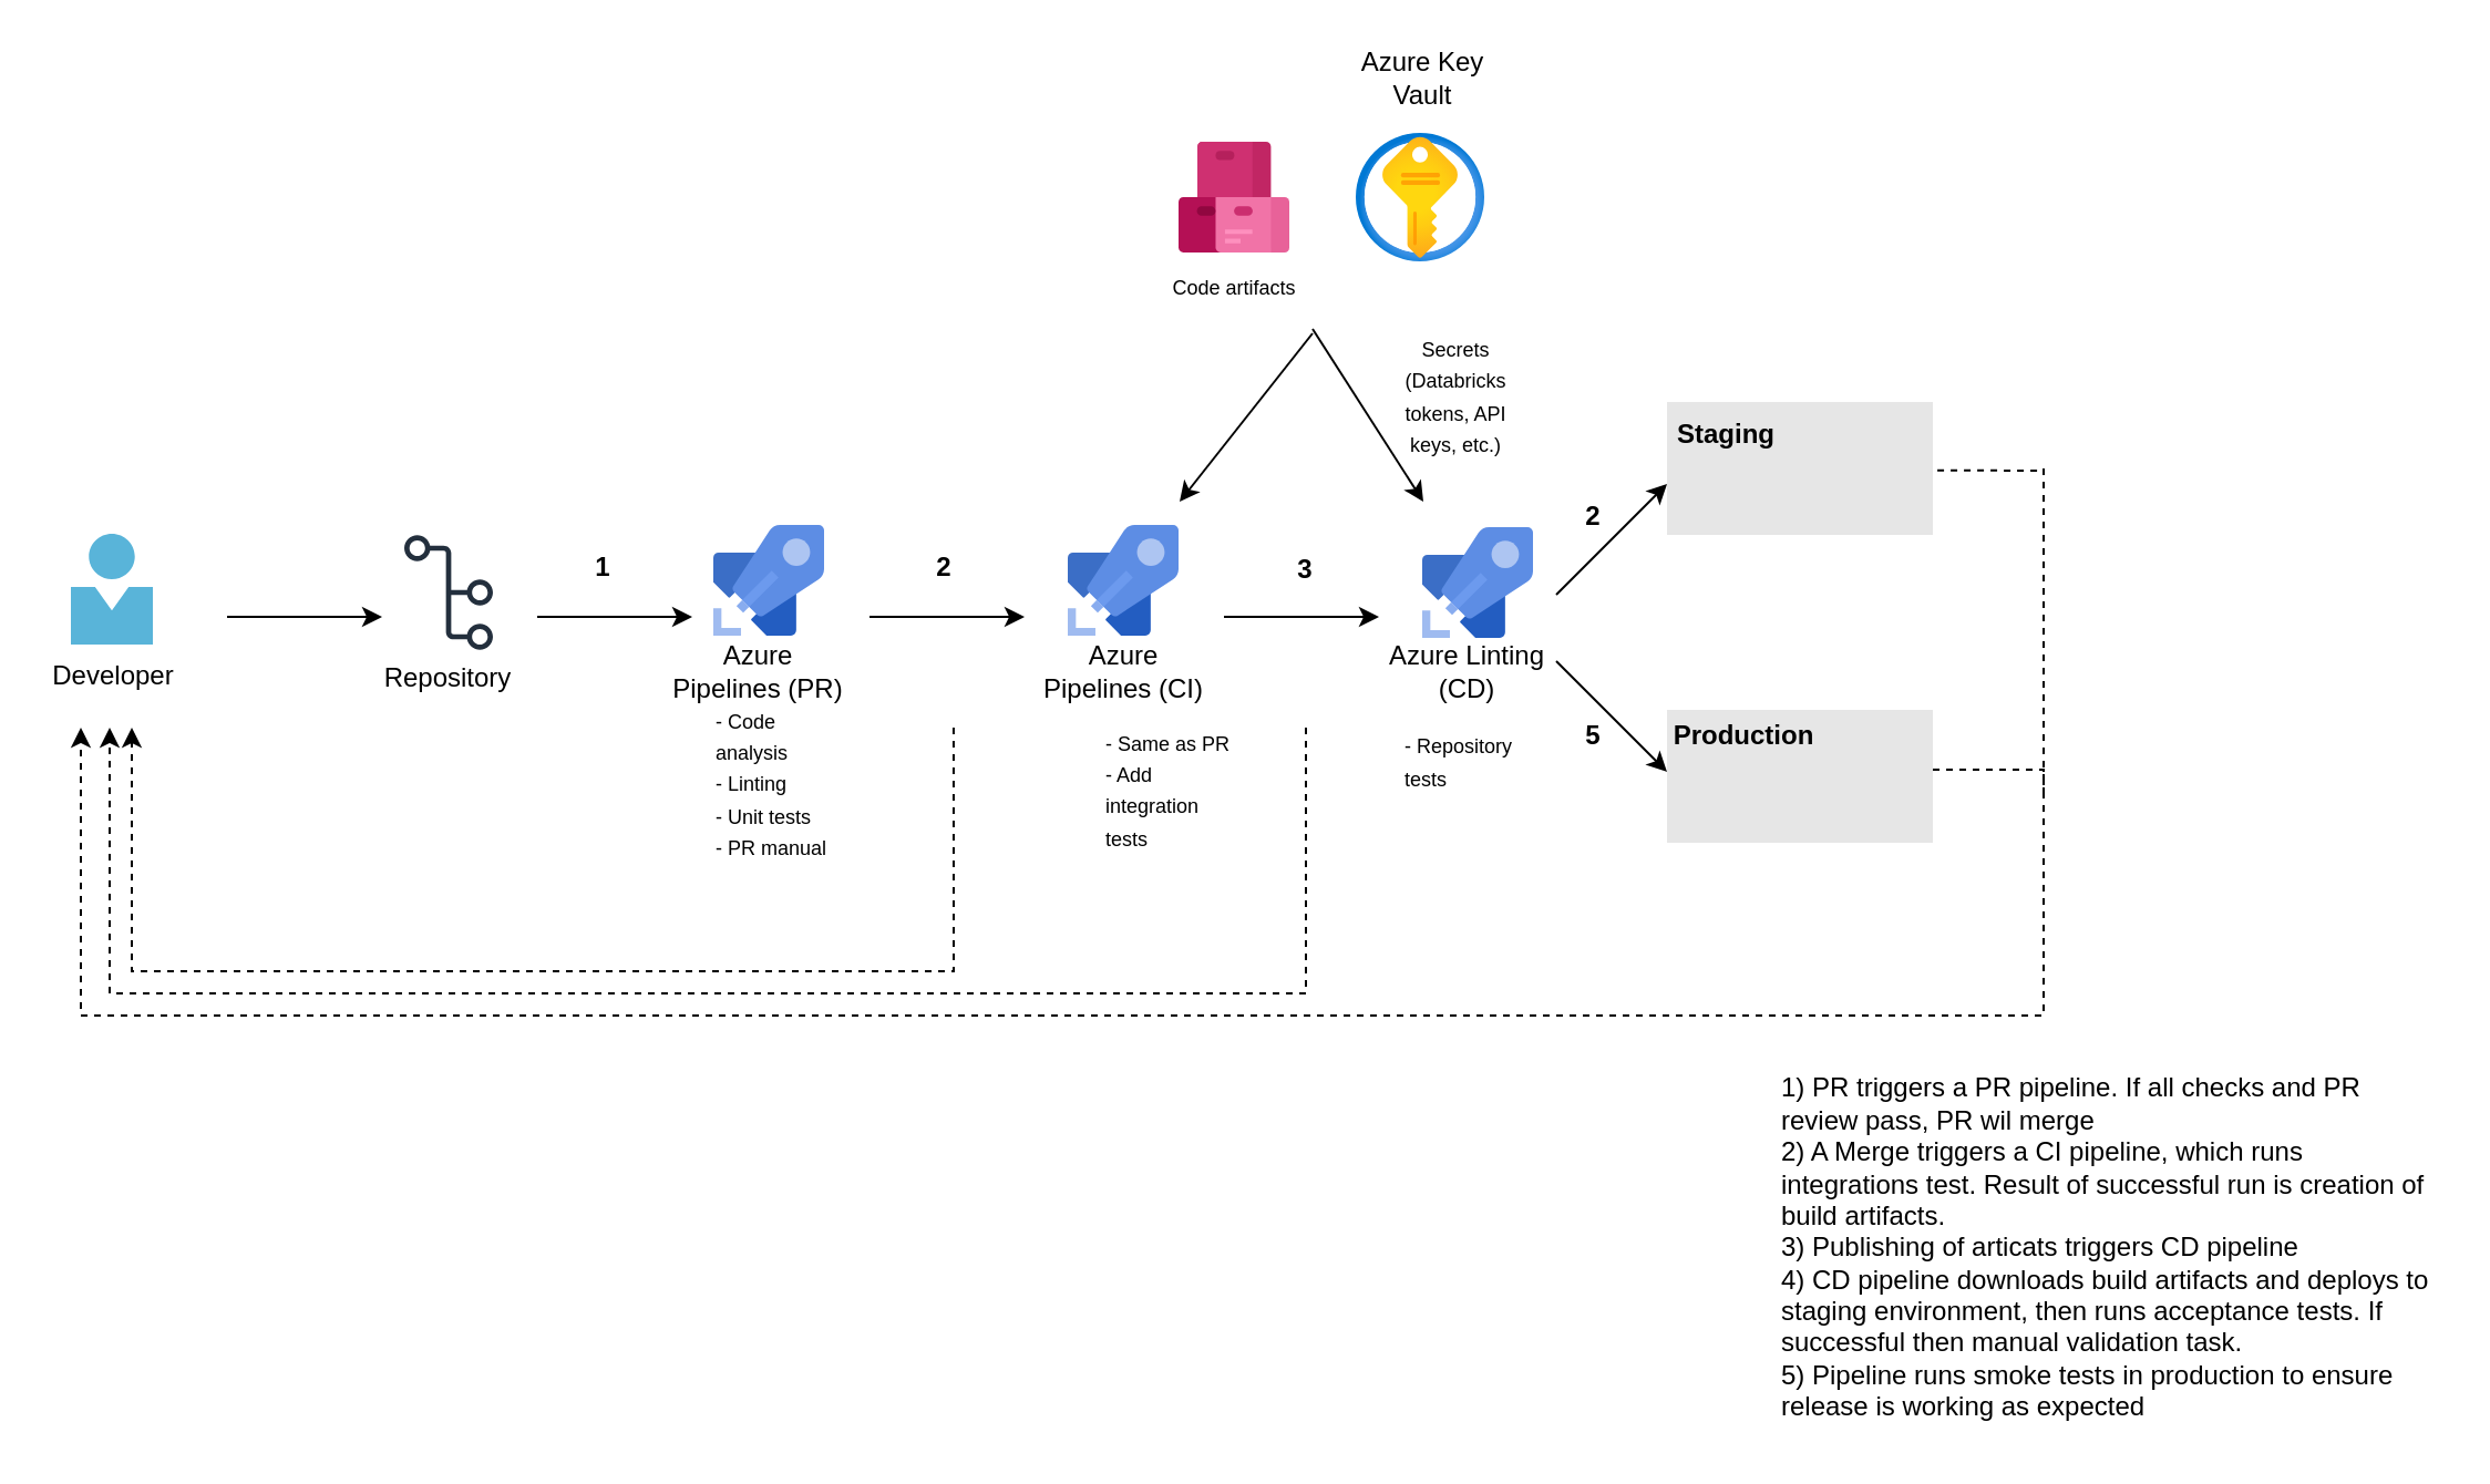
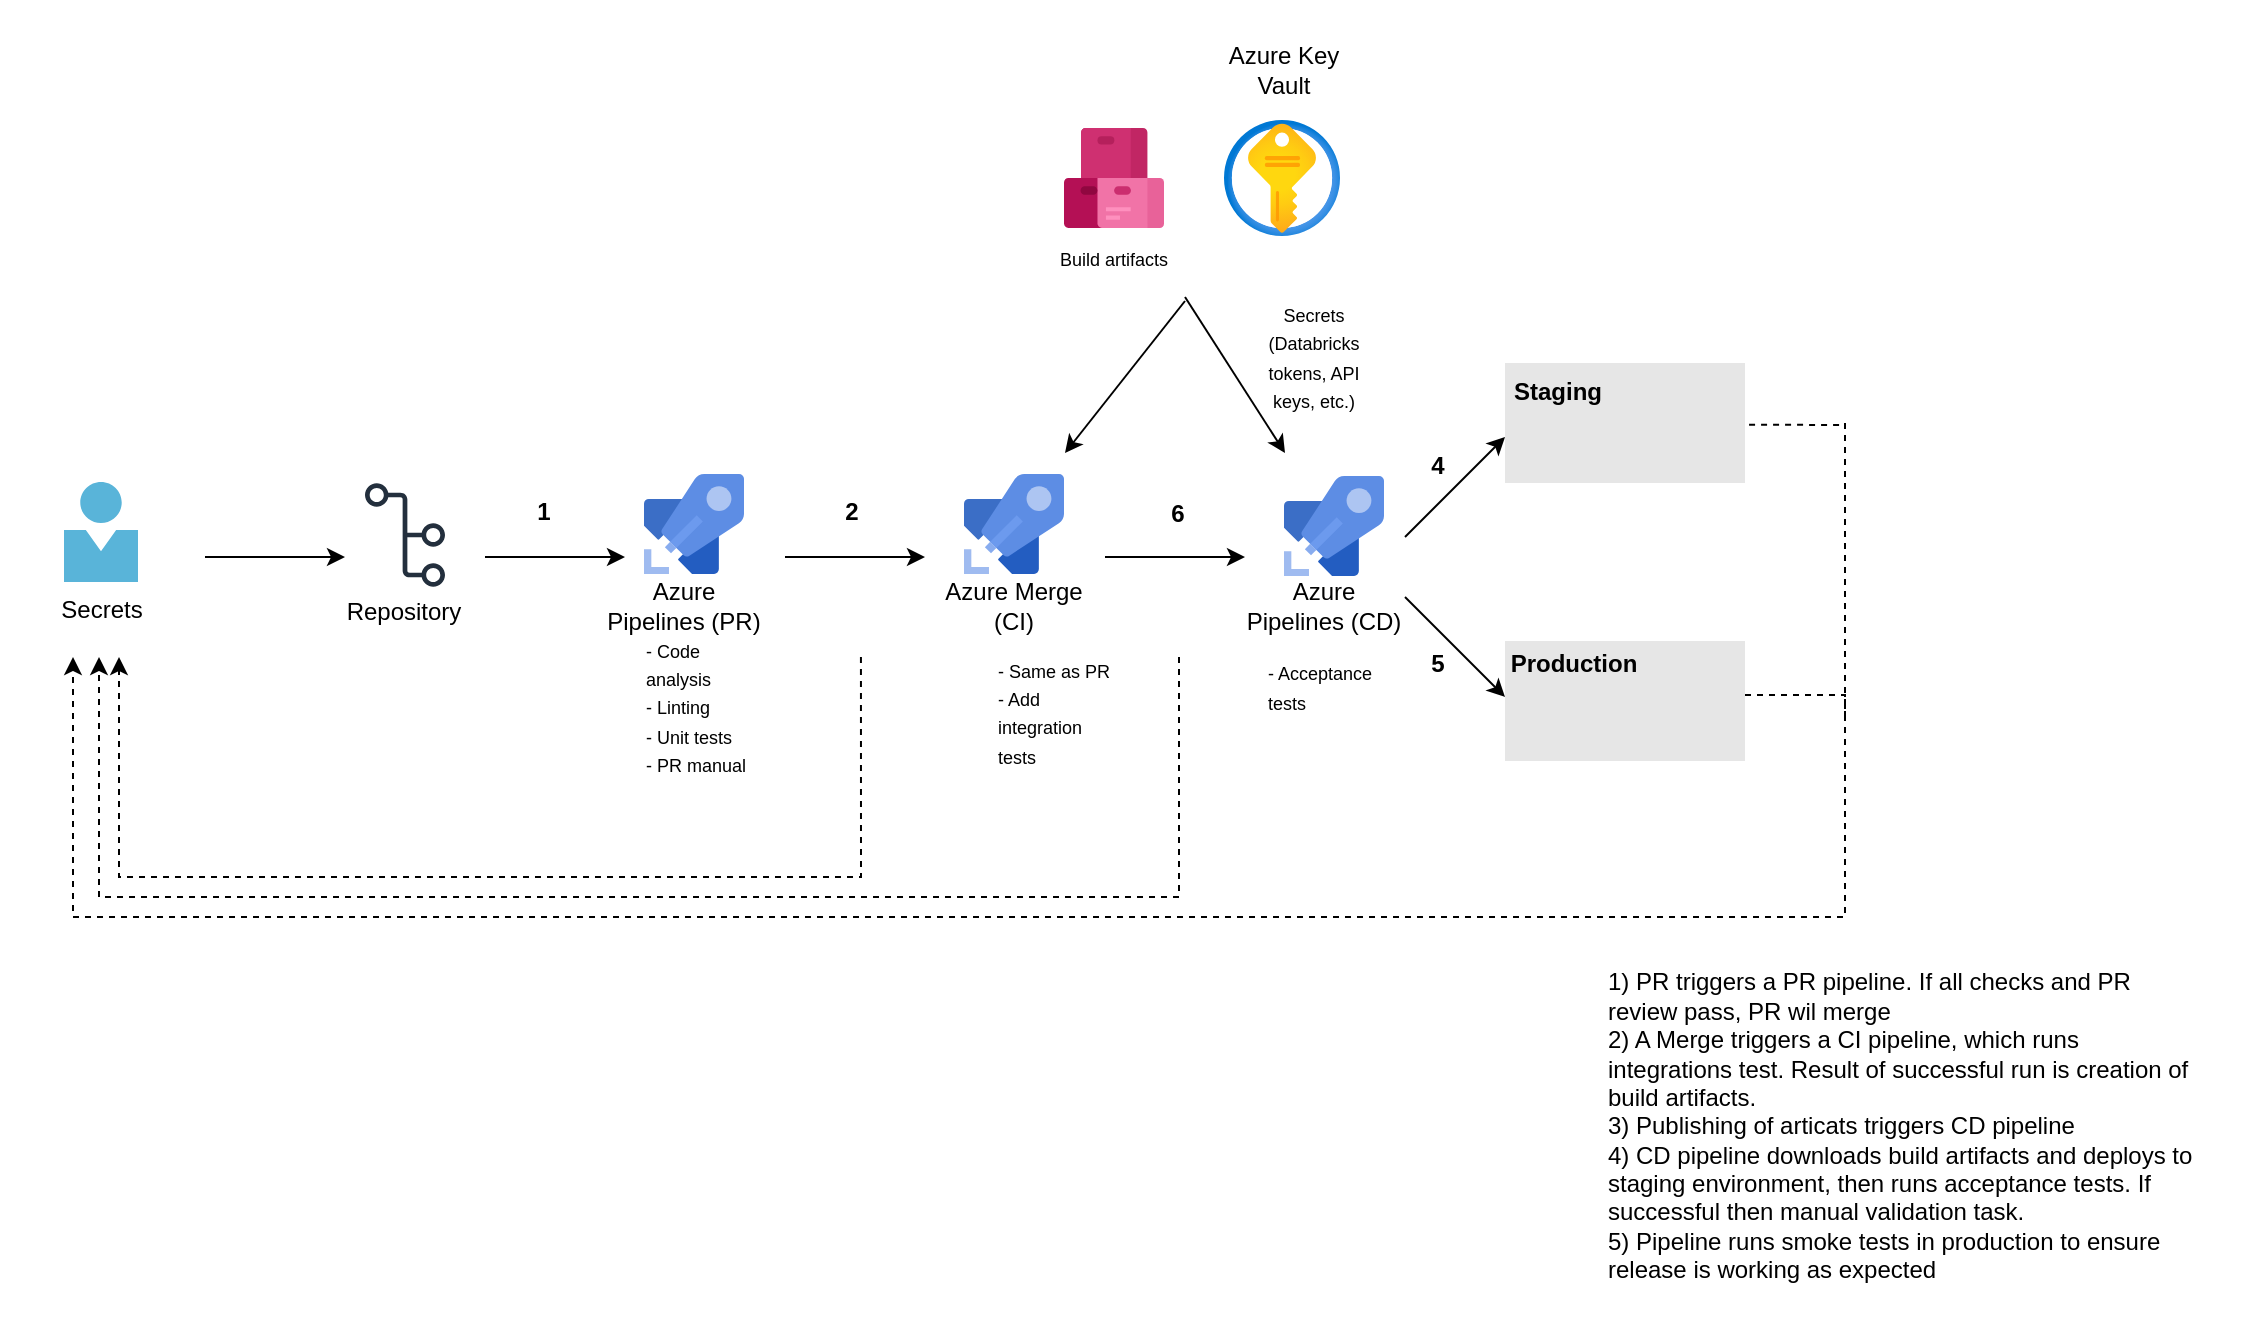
- <mxCell id="35" value="&lt;font style=&quot;font-size: 9px;&quot;&gt;Code artifacts&lt;/font&gt;" style="text;html=1;align=center;verticalAlign=middle;whiteSpace=wrap;rounded=0;" vertex="1" parent="1"><mxGeometry x="527" y="114" width="60" height="30" as="geometry" /></mxCell>
+ <mxCell id="35" value="&lt;font style=&quot;font-size: 9px;&quot;&gt;Build artifacts&lt;/font&gt;" style="text;html=1;align=center;verticalAlign=middle;whiteSpace=wrap;rounded=0;" vertex="1" parent="1"><mxGeometry x="527" y="114" width="60" height="30" as="geometry" /></mxCell>
- <mxCell id="30" value="&lt;b&gt;2&lt;/b&gt;" style="text;html=1;align=center;verticalAlign=middle;whiteSpace=wrap;rounded=0;" vertex="1" parent="1"><mxGeometry x="689" y="218" width="60" height="30" as="geometry" /></mxCell>
+ <mxCell id="30" value="&lt;b&gt;4&lt;/b&gt;" style="text;html=1;align=center;verticalAlign=middle;whiteSpace=wrap;rounded=0;" vertex="1" parent="1"><mxGeometry x="689" y="218" width="60" height="30" as="geometry" /></mxCell>
- <mxCell id="20" value="&lt;b&gt;3&lt;/b&gt;" style="text;html=1;align=center;verticalAlign=middle;whiteSpace=wrap;rounded=0;" vertex="1" parent="1"><mxGeometry x="559" y="242" width="60" height="30" as="geometry" /></mxCell>
+ <mxCell id="20" value="&lt;b&gt;6&lt;/b&gt;" style="text;html=1;align=center;verticalAlign=middle;whiteSpace=wrap;rounded=0;" vertex="1" parent="1"><mxGeometry x="559" y="242" width="60" height="30" as="geometry" /></mxCell>
- <mxCell id="12" value="Azure Pipelines (CI)" style="text;html=1;align=center;verticalAlign=middle;whiteSpace=wrap;rounded=0;" vertex="1" parent="1"><mxGeometry x="467" y="288" width="80" height="30" as="geometry" /></mxCell>
+ <mxCell id="12" value="Azure Merge (CI)" style="text;html=1;align=center;verticalAlign=middle;whiteSpace=wrap;rounded=0;" vertex="1" parent="1"><mxGeometry x="467" y="288" width="80" height="30" as="geometry" /></mxCell>
- <mxCell id="13" value="Azure Linting (CD)" style="text;html=1;align=center;verticalAlign=middle;whiteSpace=wrap;rounded=0;" vertex="1" parent="1"><mxGeometry x="622" y="288" width="80" height="30" as="geometry" /></mxCell>
+ <mxCell id="13" value="Azure Pipelines (CD)" style="text;html=1;align=center;verticalAlign=middle;whiteSpace=wrap;rounded=0;" vertex="1" parent="1"><mxGeometry x="622" y="288" width="80" height="30" as="geometry" /></mxCell>
- <mxCell id="9" value="Developer" style="text;html=1;align=center;verticalAlign=middle;whiteSpace=wrap;rounded=0;" vertex="1" parent="1"><mxGeometry x="20.5" y="290" width="60" height="30" as="geometry" /></mxCell>
+ <mxCell id="9" value="Secrets" style="text;html=1;align=center;verticalAlign=middle;whiteSpace=wrap;rounded=0;" vertex="1" parent="1"><mxGeometry x="20.5" y="290" width="60" height="30" as="geometry" /></mxCell>
- <mxCell id="23" value="&lt;font style=&quot;font-size: 9px;&quot;&gt;- Repository tests&lt;/font&gt;" style="text;html=1;align=left;verticalAlign=middle;whiteSpace=wrap;rounded=0;" vertex="1" parent="1"><mxGeometry x="632" y="328" width="60" height="30" as="geometry" /></mxCell>
+ <mxCell id="23" value="&lt;font style=&quot;font-size: 9px;&quot;&gt;- Acceptance tests&lt;/font&gt;" style="text;html=1;align=left;verticalAlign=middle;whiteSpace=wrap;rounded=0;" vertex="1" parent="1"><mxGeometry x="632" y="328" width="60" height="30" as="geometry" /></mxCell>
